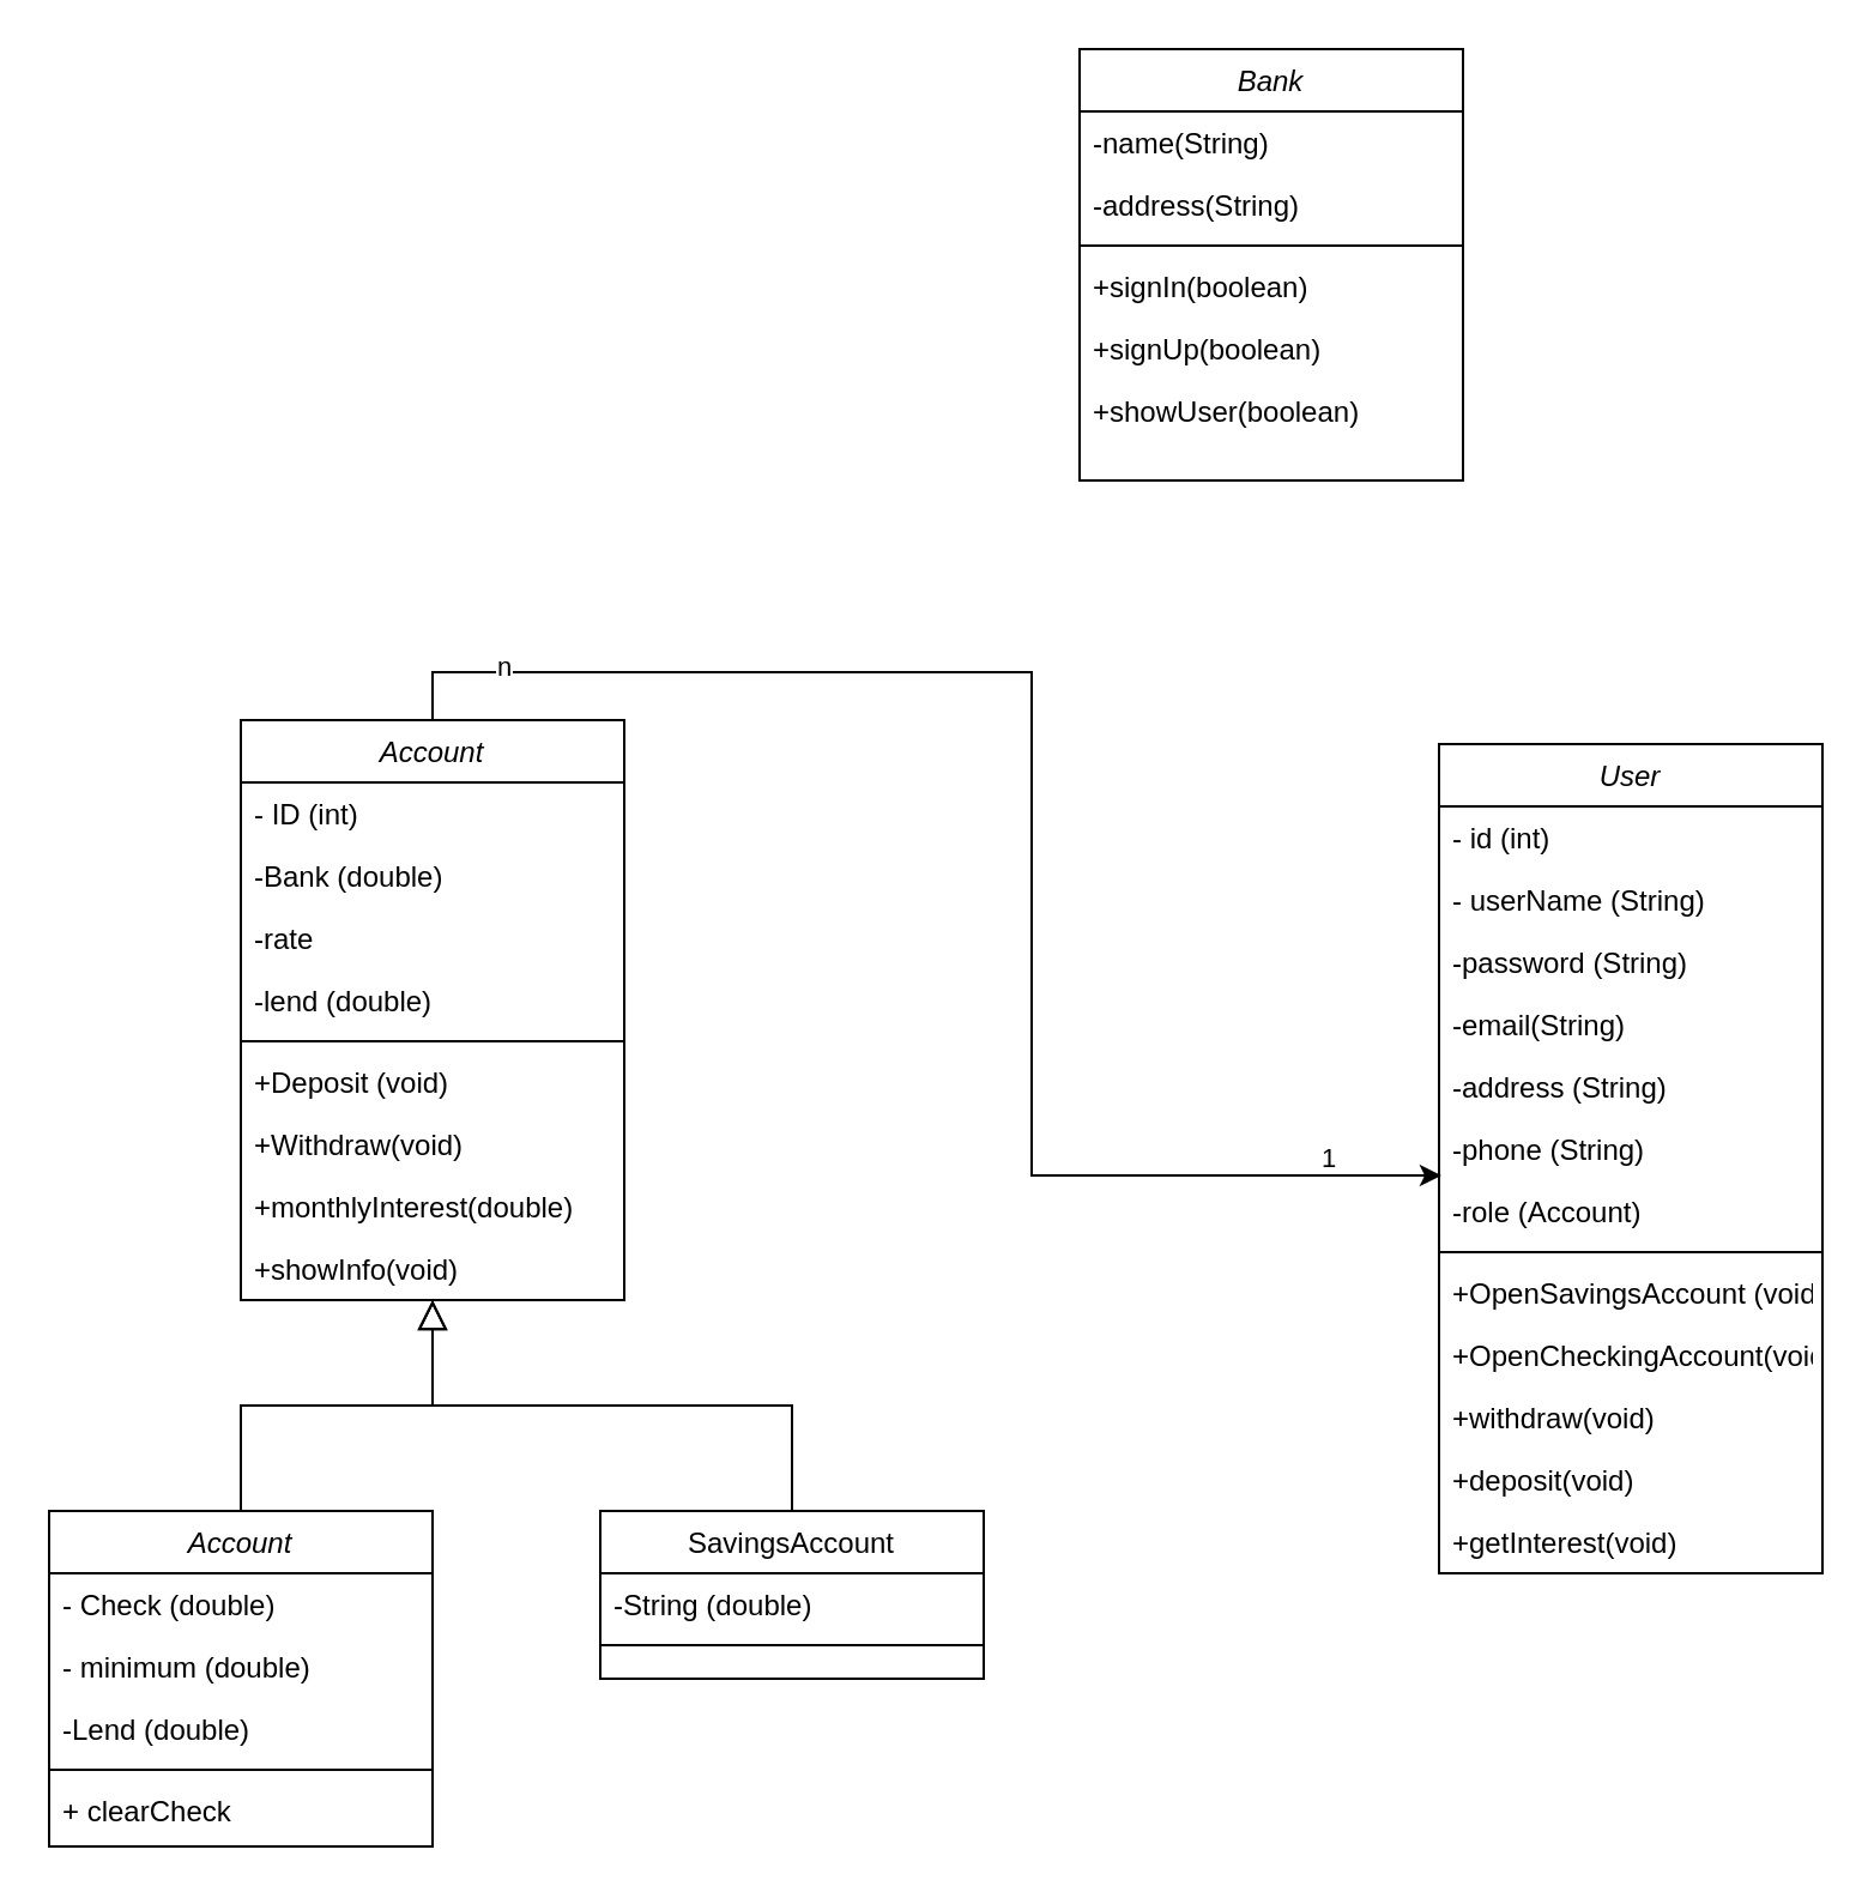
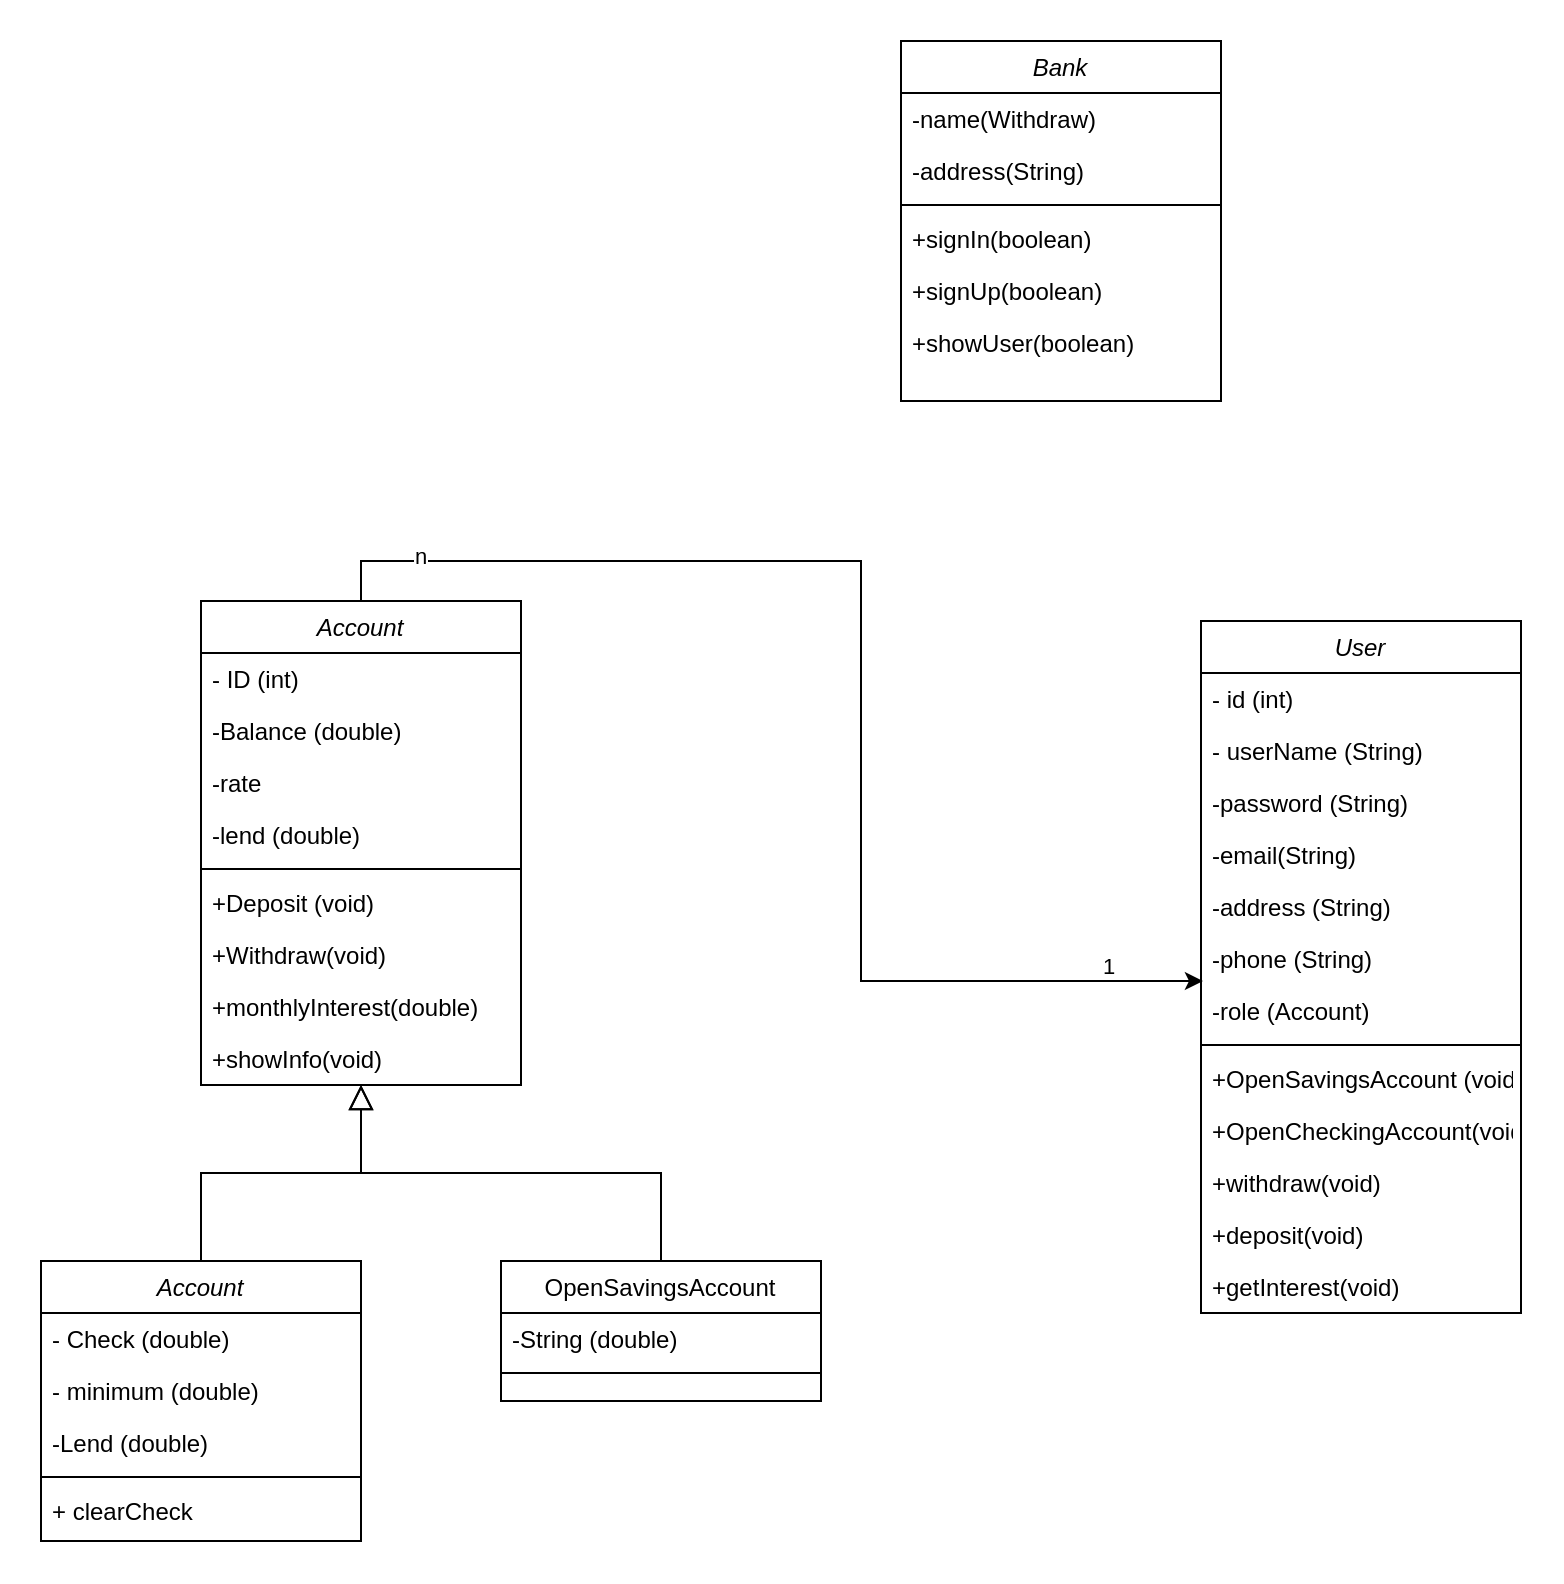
- <mxCell id="5" value="-name(String)" style="text;align=left;verticalAlign=top;spacingLeft=4;spacingRight=4;overflow=hidden;rotatable=0;points=[[0,0.5],[1,0.5]];portConstraint=eastwest;" parent="4" vertex="1"><mxGeometry y="26" width="160" height="26" as="geometry" /></mxCell>
+ <mxCell id="5" value="-name(Withdraw)" style="text;align=left;verticalAlign=top;spacingLeft=4;spacingRight=4;overflow=hidden;rotatable=0;points=[[0,0.5],[1,0.5]];portConstraint=eastwest;" parent="4" vertex="1"><mxGeometry y="26" width="160" height="26" as="geometry" /></mxCell>
- <mxCell id="36" value="-Bank (double)" style="text;align=left;verticalAlign=top;spacingLeft=4;spacingRight=4;overflow=hidden;rotatable=0;points=[[0,0.5],[1,0.5]];portConstraint=eastwest;rounded=0;shadow=0;html=0;" parent="34" vertex="1"><mxGeometry y="52" width="160" height="26" as="geometry" /></mxCell>
+ <mxCell id="36" value="-Balance (double)" style="text;align=left;verticalAlign=top;spacingLeft=4;spacingRight=4;overflow=hidden;rotatable=0;points=[[0,0.5],[1,0.5]];portConstraint=eastwest;rounded=0;shadow=0;html=0;" parent="34" vertex="1"><mxGeometry y="52" width="160" height="26" as="geometry" /></mxCell>
- <mxCell id="44" value="SavingsAccount" style="swimlane;fontStyle=0;align=center;verticalAlign=top;childLayout=stackLayout;horizontal=1;startSize=26;horizontalStack=0;resizeParent=1;resizeLast=0;collapsible=1;marginBottom=0;rounded=0;shadow=0;strokeWidth=1;" parent="1" vertex="1"><mxGeometry x="250" y="630" width="160" height="70" as="geometry"><mxRectangle x="340" y="380" width="170" height="26" as="alternateBounds" /></mxGeometry></mxCell>
+ <mxCell id="44" value="OpenSavingsAccount" style="swimlane;fontStyle=0;align=center;verticalAlign=top;childLayout=stackLayout;horizontal=1;startSize=26;horizontalStack=0;resizeParent=1;resizeLast=0;collapsible=1;marginBottom=0;rounded=0;shadow=0;strokeWidth=1;" parent="1" vertex="1"><mxGeometry x="250" y="630" width="160" height="70" as="geometry"><mxRectangle x="340" y="380" width="170" height="26" as="alternateBounds" /></mxGeometry></mxCell>
